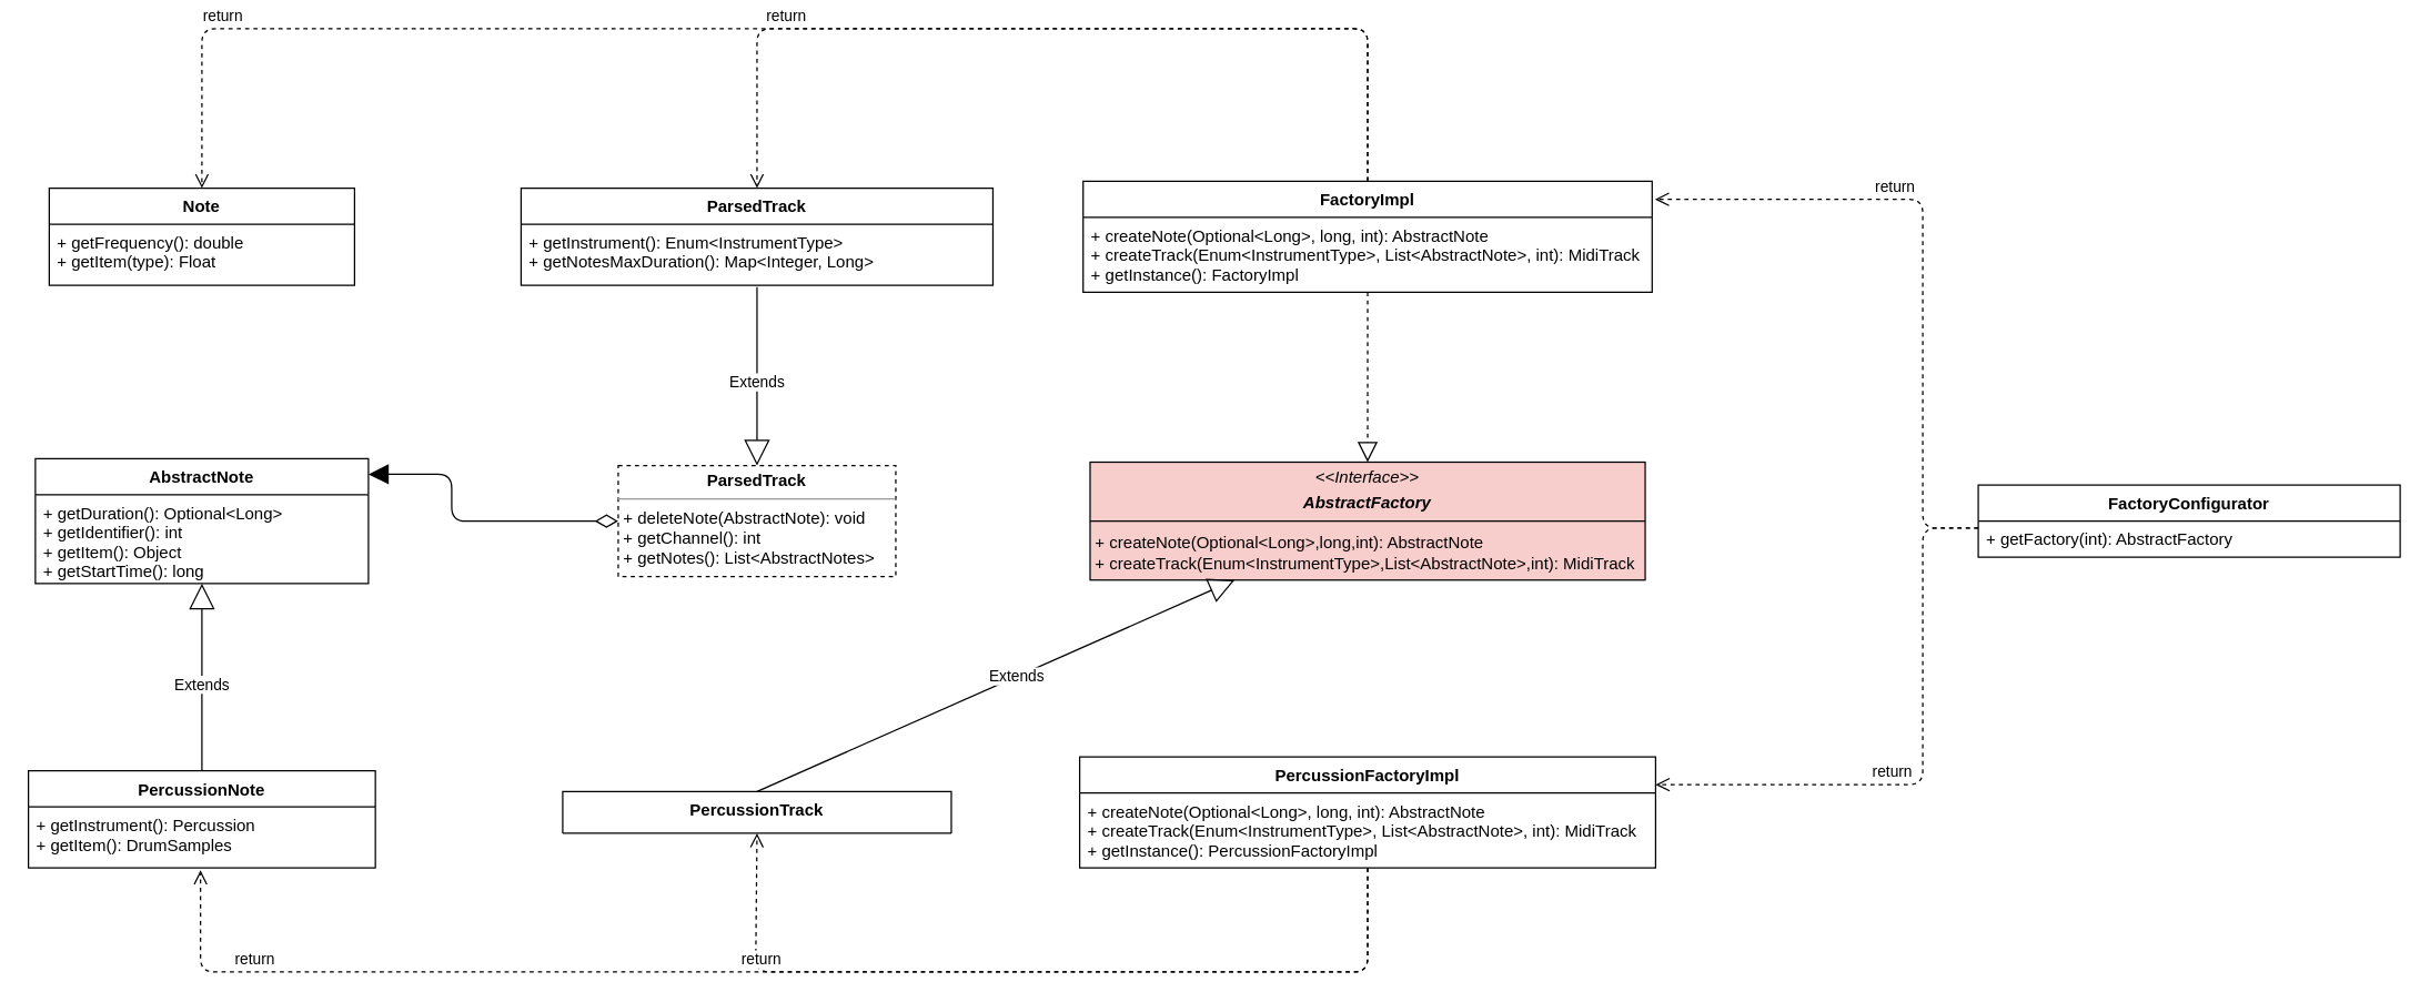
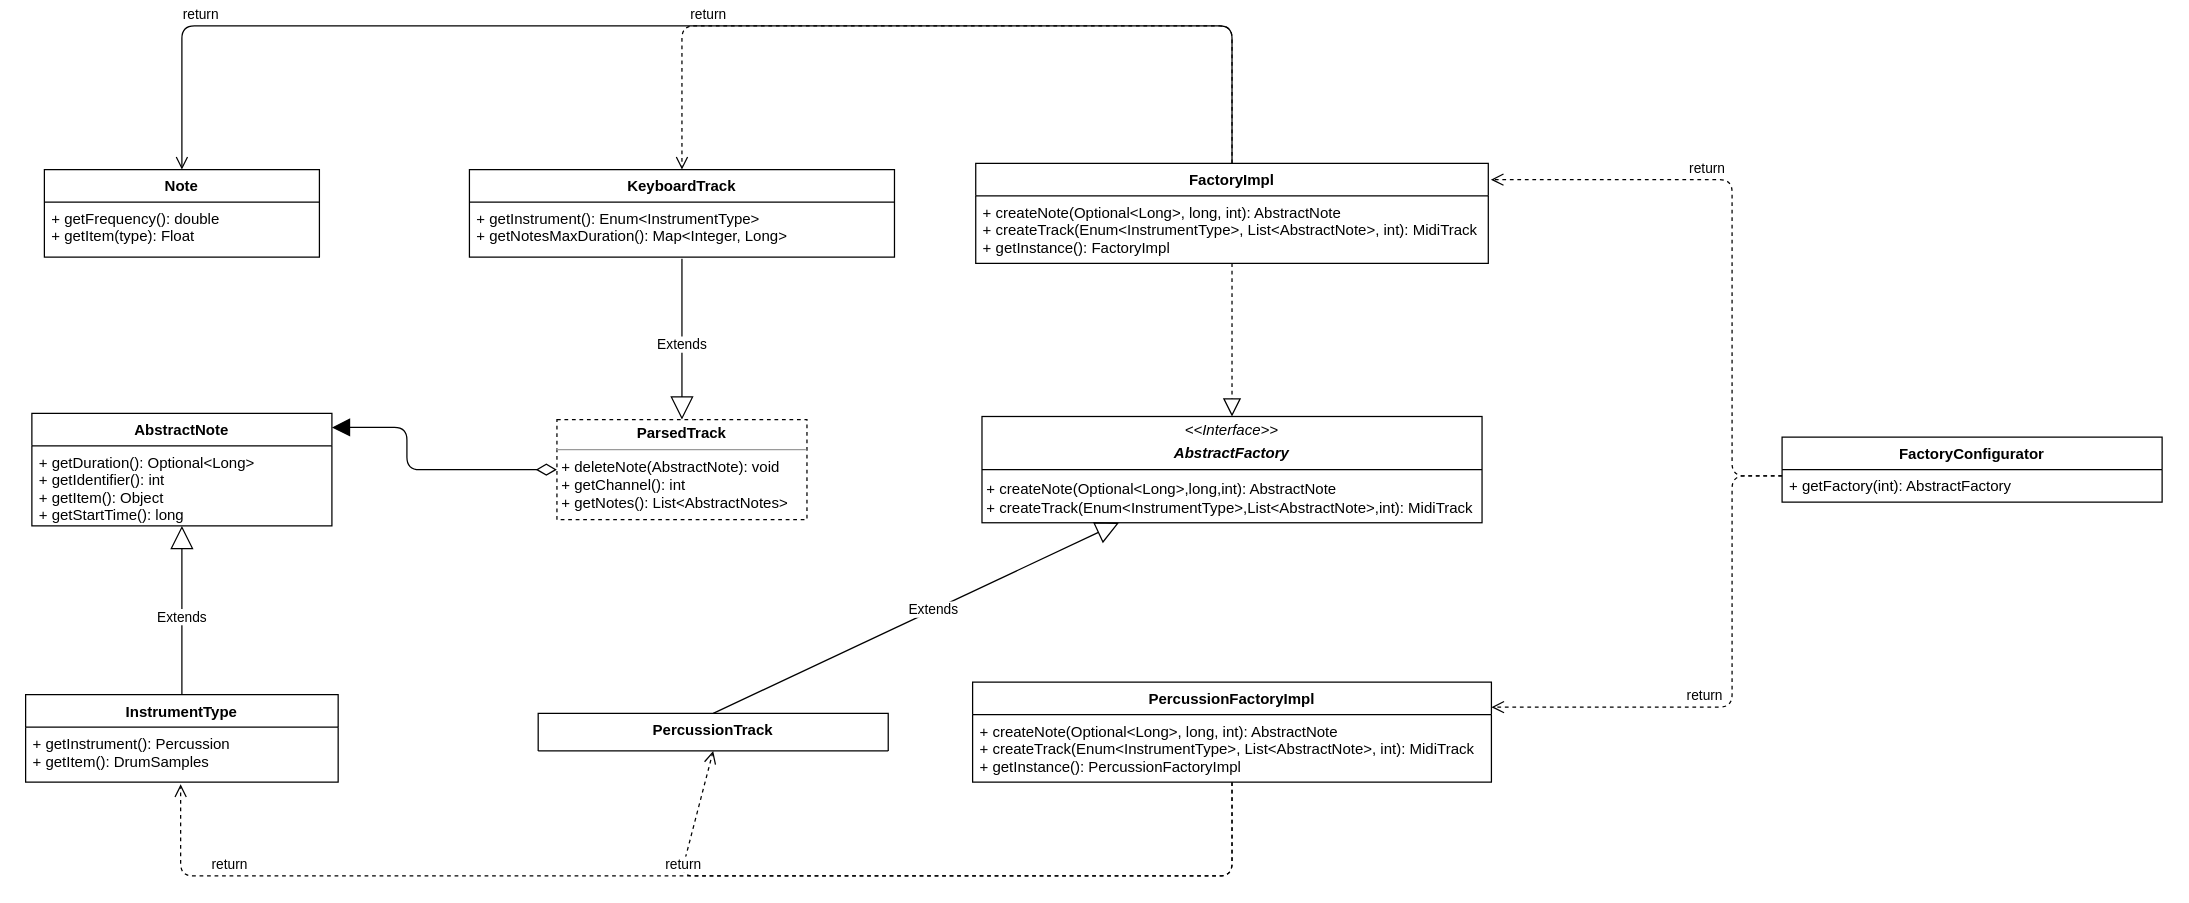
- <mxCell id="20" value="return" style="html=1;verticalAlign=bottom;endArrow=open;dashed=1;endSize=8;entryX=0.5;entryY=0;entryDx=0;entryDy=0;exitX=0.5;exitY=0;exitDx=0;exitDy=0;" parent="1" source="3" target="12" edge="1"><mxGeometry x="0.756" relative="1" as="geometry"><mxPoint x="955" y="30" as="sourcePoint" /><mxPoint x="195" y="0" as="targetPoint" /><Array as="points"><mxPoint x="985" y="20" /><mxPoint x="145" y="20" /></Array><mxPoint as="offset" /></mxGeometry></mxCell>
+ <mxCell id="20" value="return" style="html=1;verticalAlign=bottom;endArrow=open;dashed=0;endSize=8;entryX=0.5;entryY=0;entryDx=0;entryDy=0;exitX=0.5;exitY=0;exitDx=0;exitDy=0;" parent="1" source="3" target="12" edge="1"><mxGeometry x="0.756" relative="1" as="geometry"><mxPoint x="955" y="30" as="sourcePoint" /><mxPoint x="195" y="0" as="targetPoint" /><Array as="points"><mxPoint x="985" y="20" /><mxPoint x="145" y="20" /></Array><mxPoint as="offset" /></mxGeometry></mxCell>
- <mxCell id="10" value="ParsedTrack" style="swimlane;fontStyle=1;align=center;verticalAlign=top;childLayout=stackLayout;horizontal=1;startSize=26;horizontalStack=0;resizeParent=1;resizeParentMax=0;resizeLast=0;collapsible=1;marginBottom=0;" parent="1" vertex="1"><mxGeometry x="375" y="135" width="340" height="70" as="geometry" /></mxCell>
+ <mxCell id="10" value="KeyboardTrack" style="swimlane;fontStyle=1;align=center;verticalAlign=top;childLayout=stackLayout;horizontal=1;startSize=26;horizontalStack=0;resizeParent=1;resizeParentMax=0;resizeLast=0;collapsible=1;marginBottom=0;" parent="1" vertex="1"><mxGeometry x="375" y="135" width="340" height="70" as="geometry" /></mxCell>
- <mxCell id="2" value="&lt;p style=&quot;margin: 0px ; margin-top: 4px ; text-align: center&quot;&gt;&lt;i&gt;&amp;lt;&amp;lt;Interface&amp;gt;&amp;gt;&lt;/i&gt;&lt;/p&gt;&lt;p style=&quot;margin: 0px ; margin-top: 4px ; text-align: center&quot;&gt;&lt;i&gt;&lt;b&gt;AbstractFactory&lt;/b&gt;&lt;/i&gt;&lt;br&gt;&lt;/p&gt;&lt;p style=&quot;margin: 0px ; margin-left: 4px&quot;&gt;&lt;/p&gt;&lt;p style=&quot;margin: 0px ; margin-left: 4px&quot;&gt;&lt;br&gt;&lt;/p&gt;&lt;p style=&quot;margin: 0px ; margin-left: 4px&quot;&gt;&lt;span&gt;+ createNote(Optional&amp;lt;Long&amp;gt;,long,int): AbstractNote&lt;/span&gt;&lt;br&gt;&lt;/p&gt;&lt;p style=&quot;margin: 0px ; margin-left: 4px&quot;&gt;+ createTrack(Enum&amp;lt;InstrumentType&amp;gt;,List&amp;lt;AbstractNote&amp;gt;,int): MidiTrack&lt;/p&gt;" style="verticalAlign=top;align=left;overflow=fill;fontSize=12;fontFamily=Helvetica;html=1;shadow=0;glass=0;fillColor=#f8cecc;" parent="1" vertex="1"><mxGeometry x="785" y="332.5" width="400" height="85" as="geometry" /></mxCell>
+ <mxCell id="2" value="&lt;p style=&quot;margin: 0px ; margin-top: 4px ; text-align: center&quot;&gt;&lt;i&gt;&amp;lt;&amp;lt;Interface&amp;gt;&amp;gt;&lt;/i&gt;&lt;/p&gt;&lt;p style=&quot;margin: 0px ; margin-top: 4px ; text-align: center&quot;&gt;&lt;i&gt;&lt;b&gt;AbstractFactory&lt;/b&gt;&lt;/i&gt;&lt;br&gt;&lt;/p&gt;&lt;p style=&quot;margin: 0px ; margin-left: 4px&quot;&gt;&lt;/p&gt;&lt;p style=&quot;margin: 0px ; margin-left: 4px&quot;&gt;&lt;br&gt;&lt;/p&gt;&lt;p style=&quot;margin: 0px ; margin-left: 4px&quot;&gt;&lt;span&gt;+ createNote(Optional&amp;lt;Long&amp;gt;,long,int): AbstractNote&lt;/span&gt;&lt;br&gt;&lt;/p&gt;&lt;p style=&quot;margin: 0px ; margin-left: 4px&quot;&gt;+ createTrack(Enum&amp;lt;InstrumentType&amp;gt;,List&amp;lt;AbstractNote&amp;gt;,int): MidiTrack&lt;/p&gt;" style="verticalAlign=top;align=left;overflow=fill;fontSize=12;fontFamily=Helvetica;html=1;shadow=0;glass=0;" parent="1" vertex="1"><mxGeometry x="785" y="332.5" width="400" height="85" as="geometry" /></mxCell>
- <mxCell id="16" value="PercussionNote" style="swimlane;fontStyle=1;align=center;verticalAlign=top;childLayout=stackLayout;horizontal=1;startSize=26;horizontalStack=0;resizeParent=1;resizeParentMax=0;resizeLast=0;collapsible=1;marginBottom=0;" parent="1" vertex="1"><mxGeometry x="20" y="555" width="250" height="70" as="geometry" /></mxCell>
+ <mxCell id="16" value="InstrumentType" style="swimlane;fontStyle=1;align=center;verticalAlign=top;childLayout=stackLayout;horizontal=1;startSize=26;horizontalStack=0;resizeParent=1;resizeParentMax=0;resizeLast=0;collapsible=1;marginBottom=0;" parent="1" vertex="1"><mxGeometry x="20" y="555" width="250" height="70" as="geometry" /></mxCell>
- <mxCell id="14" value="PercussionTrack" style="swimlane;fontStyle=1;align=center;verticalAlign=top;childLayout=stackLayout;horizontal=1;startSize=60;horizontalStack=0;resizeParent=1;resizeParentMax=0;resizeLast=0;collapsible=1;marginBottom=0;" parent="1" vertex="1"><mxGeometry x="405" y="570" width="280" height="30" as="geometry" /></mxCell>
+ <mxCell id="14" value="PercussionTrack" style="swimlane;fontStyle=1;align=center;verticalAlign=top;childLayout=stackLayout;horizontal=1;startSize=60;horizontalStack=0;resizeParent=1;resizeParentMax=0;resizeLast=0;collapsible=1;marginBottom=0;" parent="1" vertex="1"><mxGeometry x="430" y="570" width="280" height="30" as="geometry" /></mxCell>
